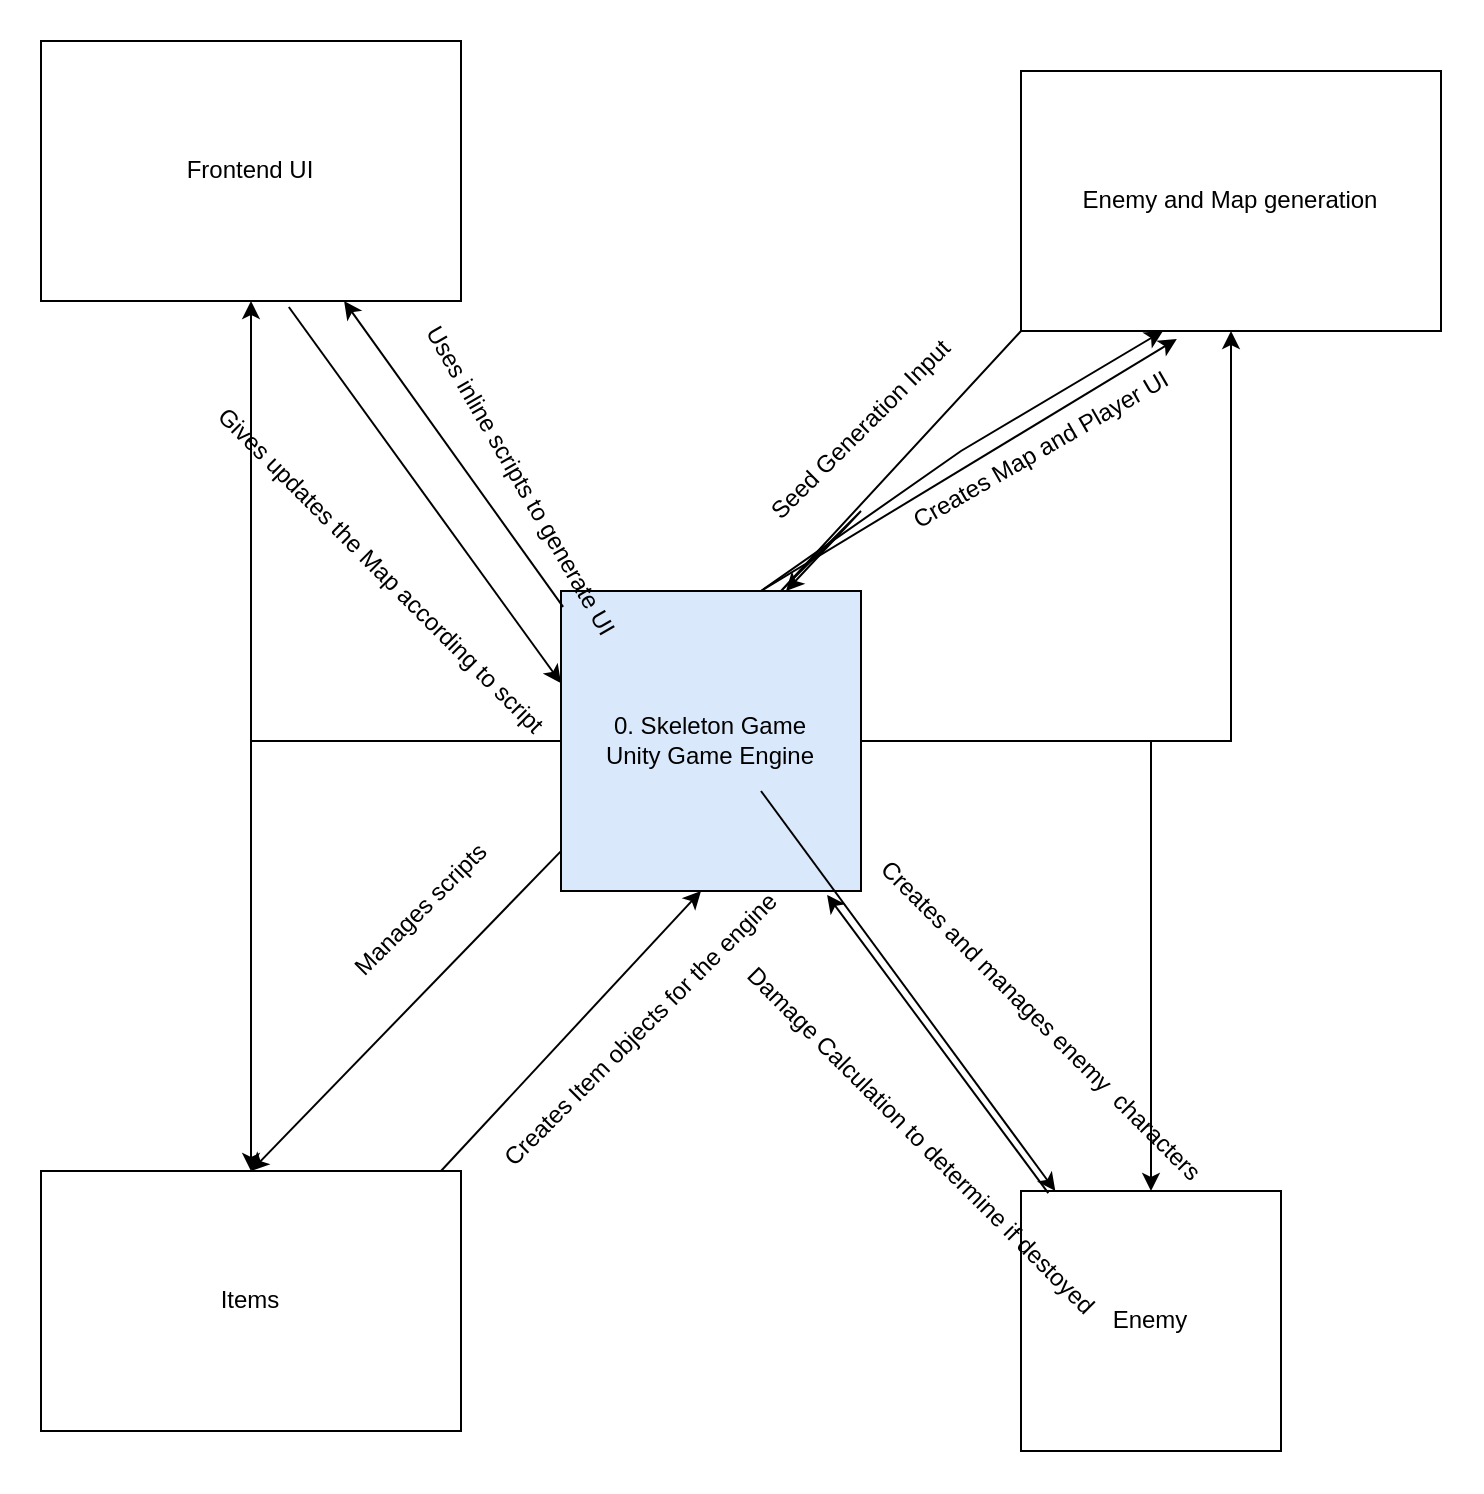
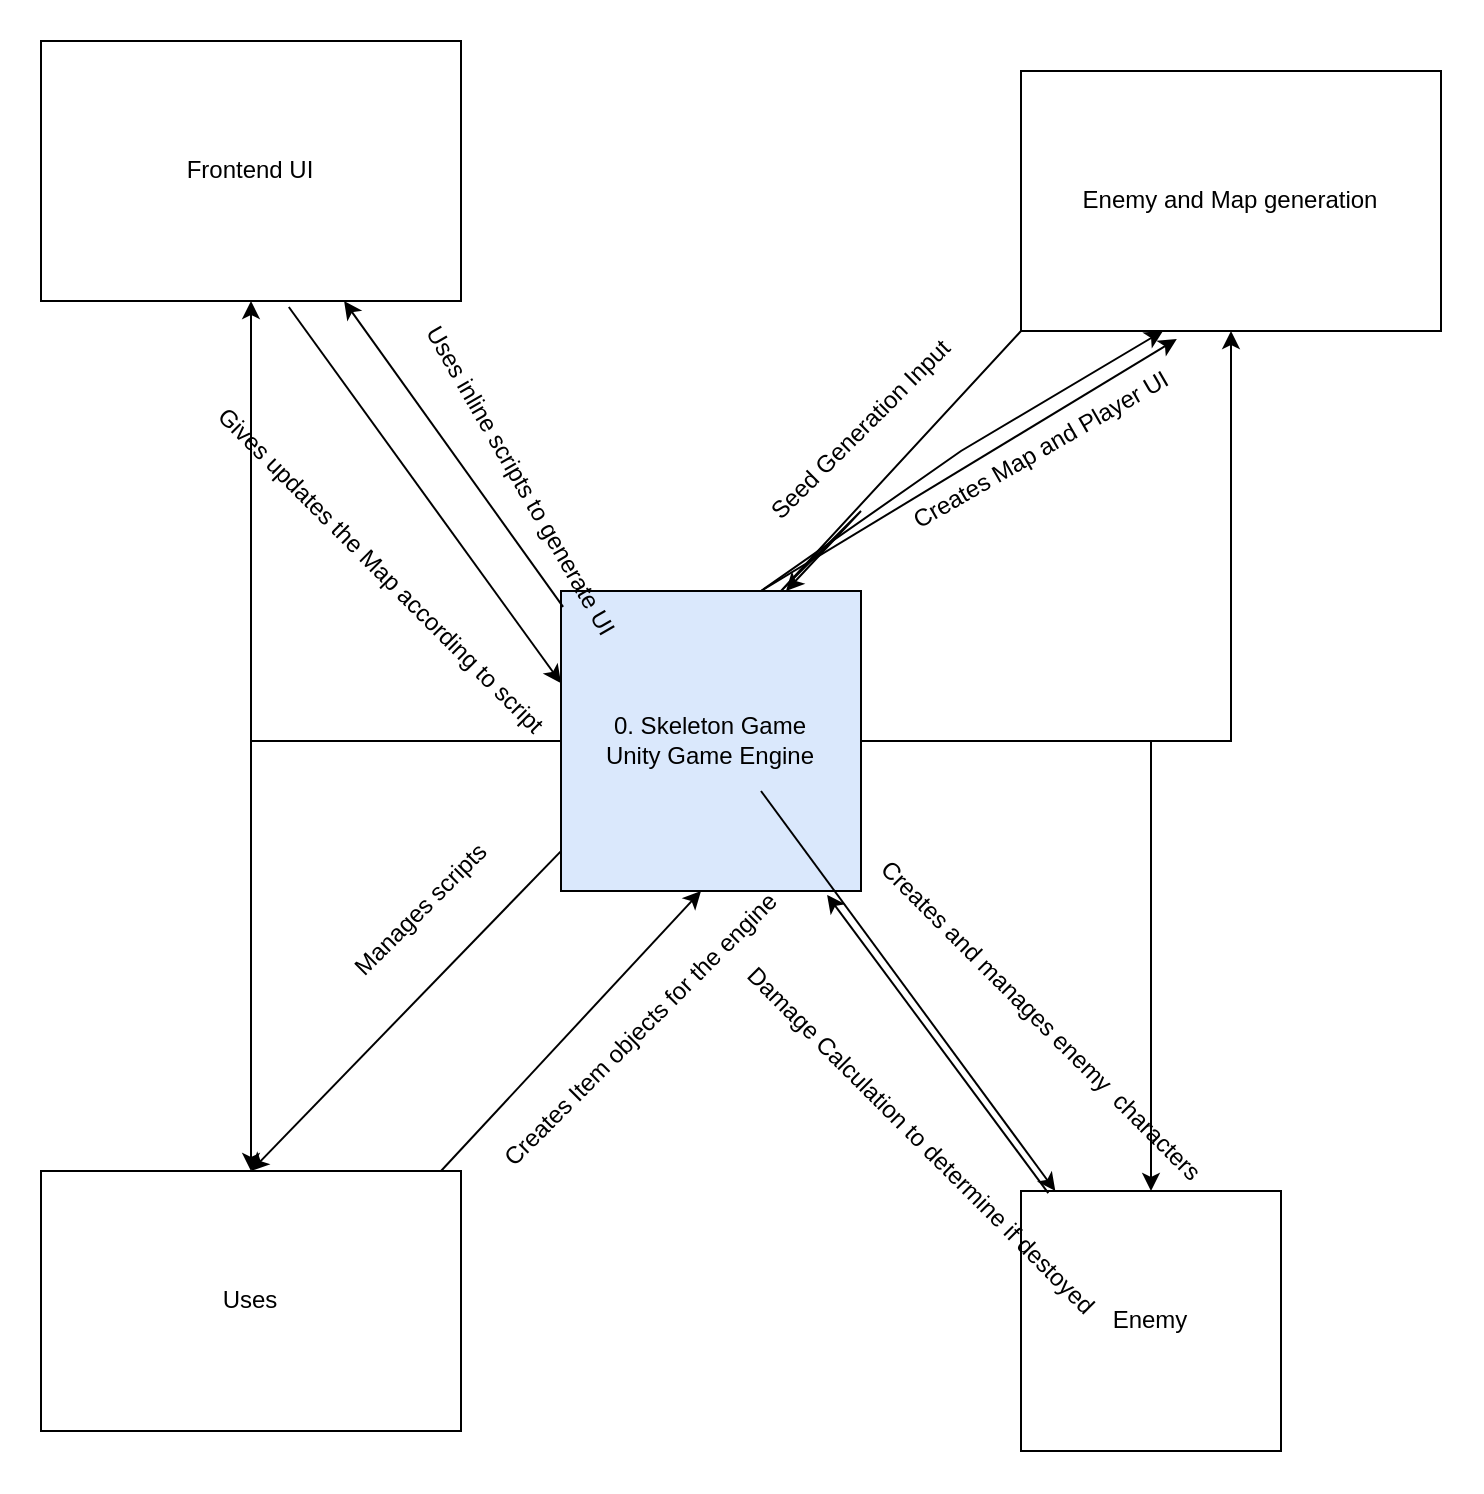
- <mxCell id="9" value="Items" style="rounded=0;whiteSpace=wrap;html=1;" vertex="1" parent="1"><mxGeometry x="20" y="585" width="210" height="130" as="geometry" /></mxCell>
+ <mxCell id="9" value="Uses" style="rounded=0;whiteSpace=wrap;html=1;" vertex="1" parent="1"><mxGeometry x="20" y="585" width="210" height="130" as="geometry" /></mxCell>
